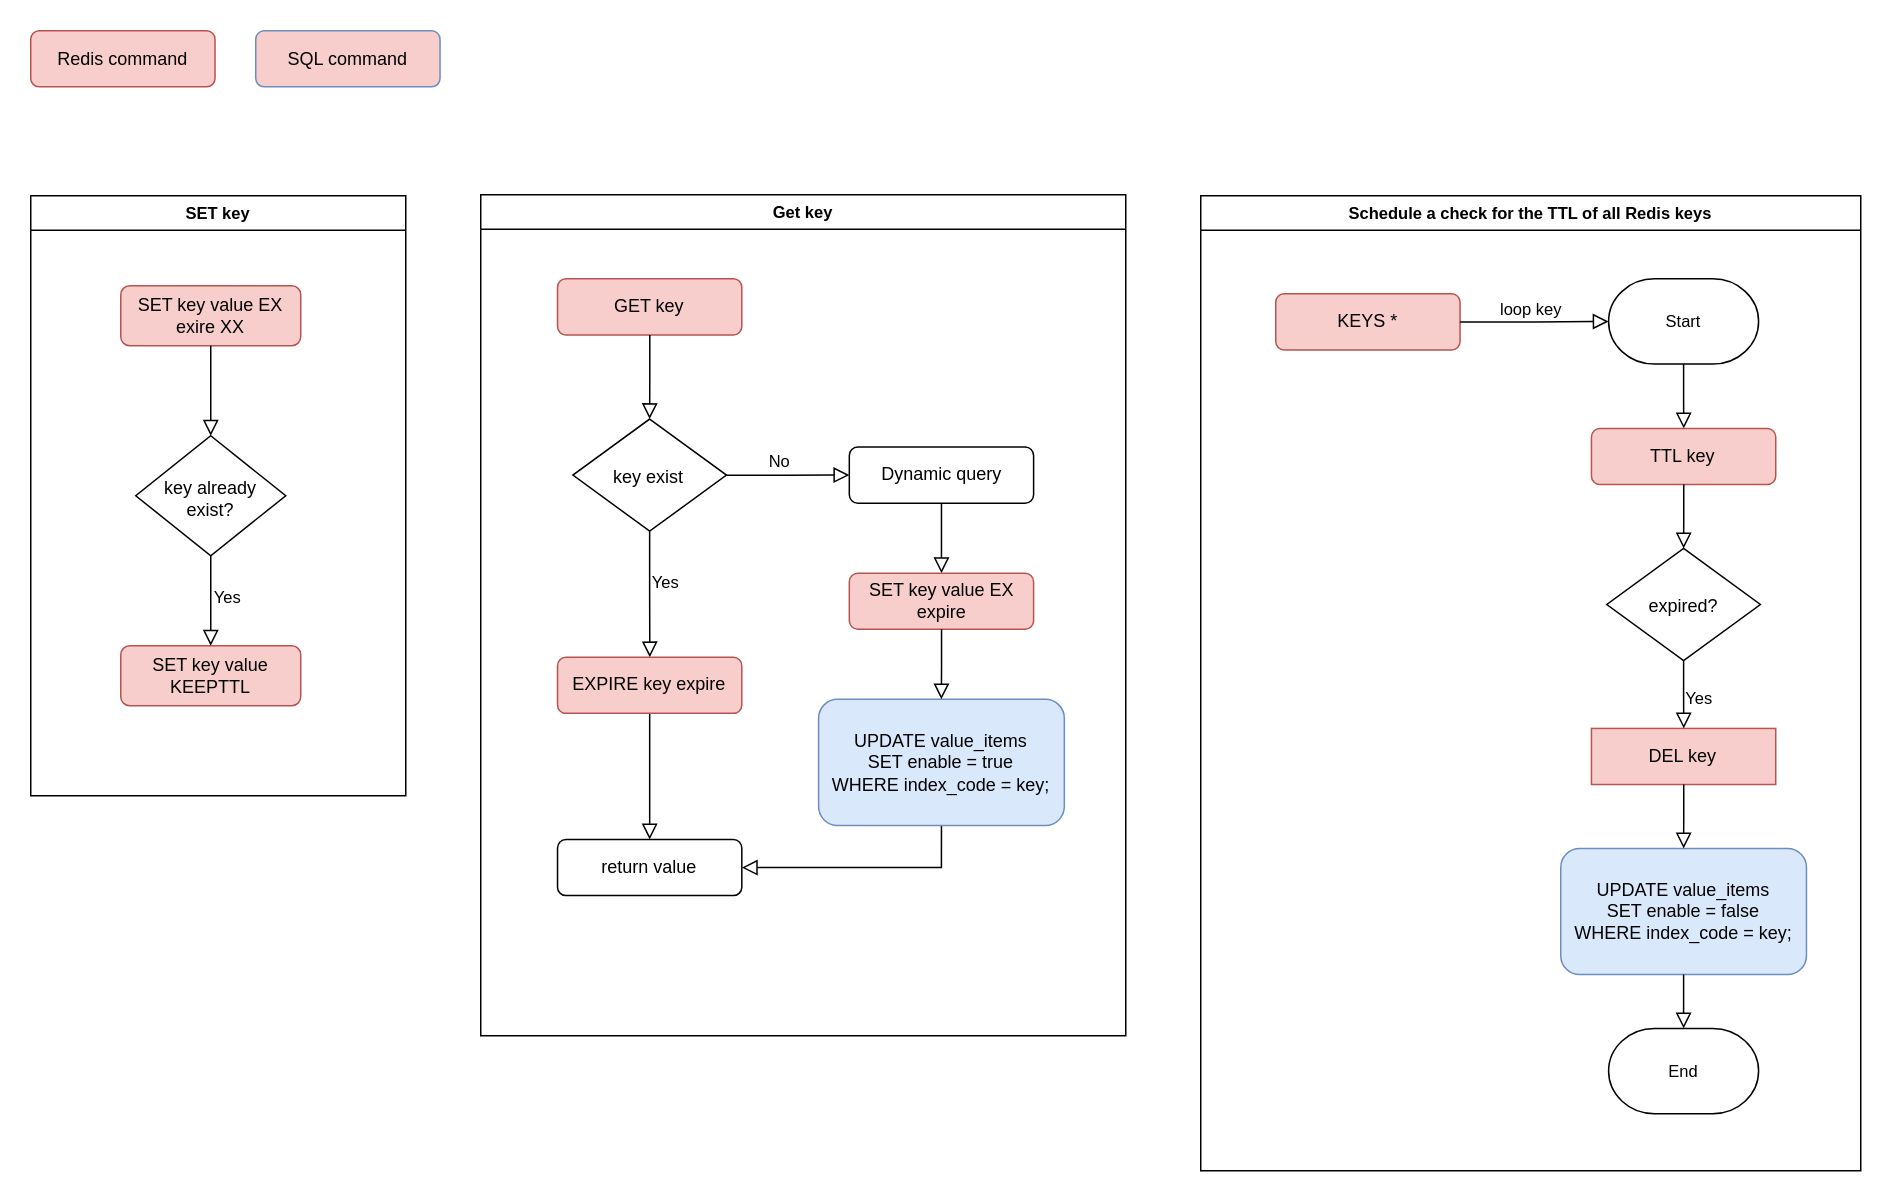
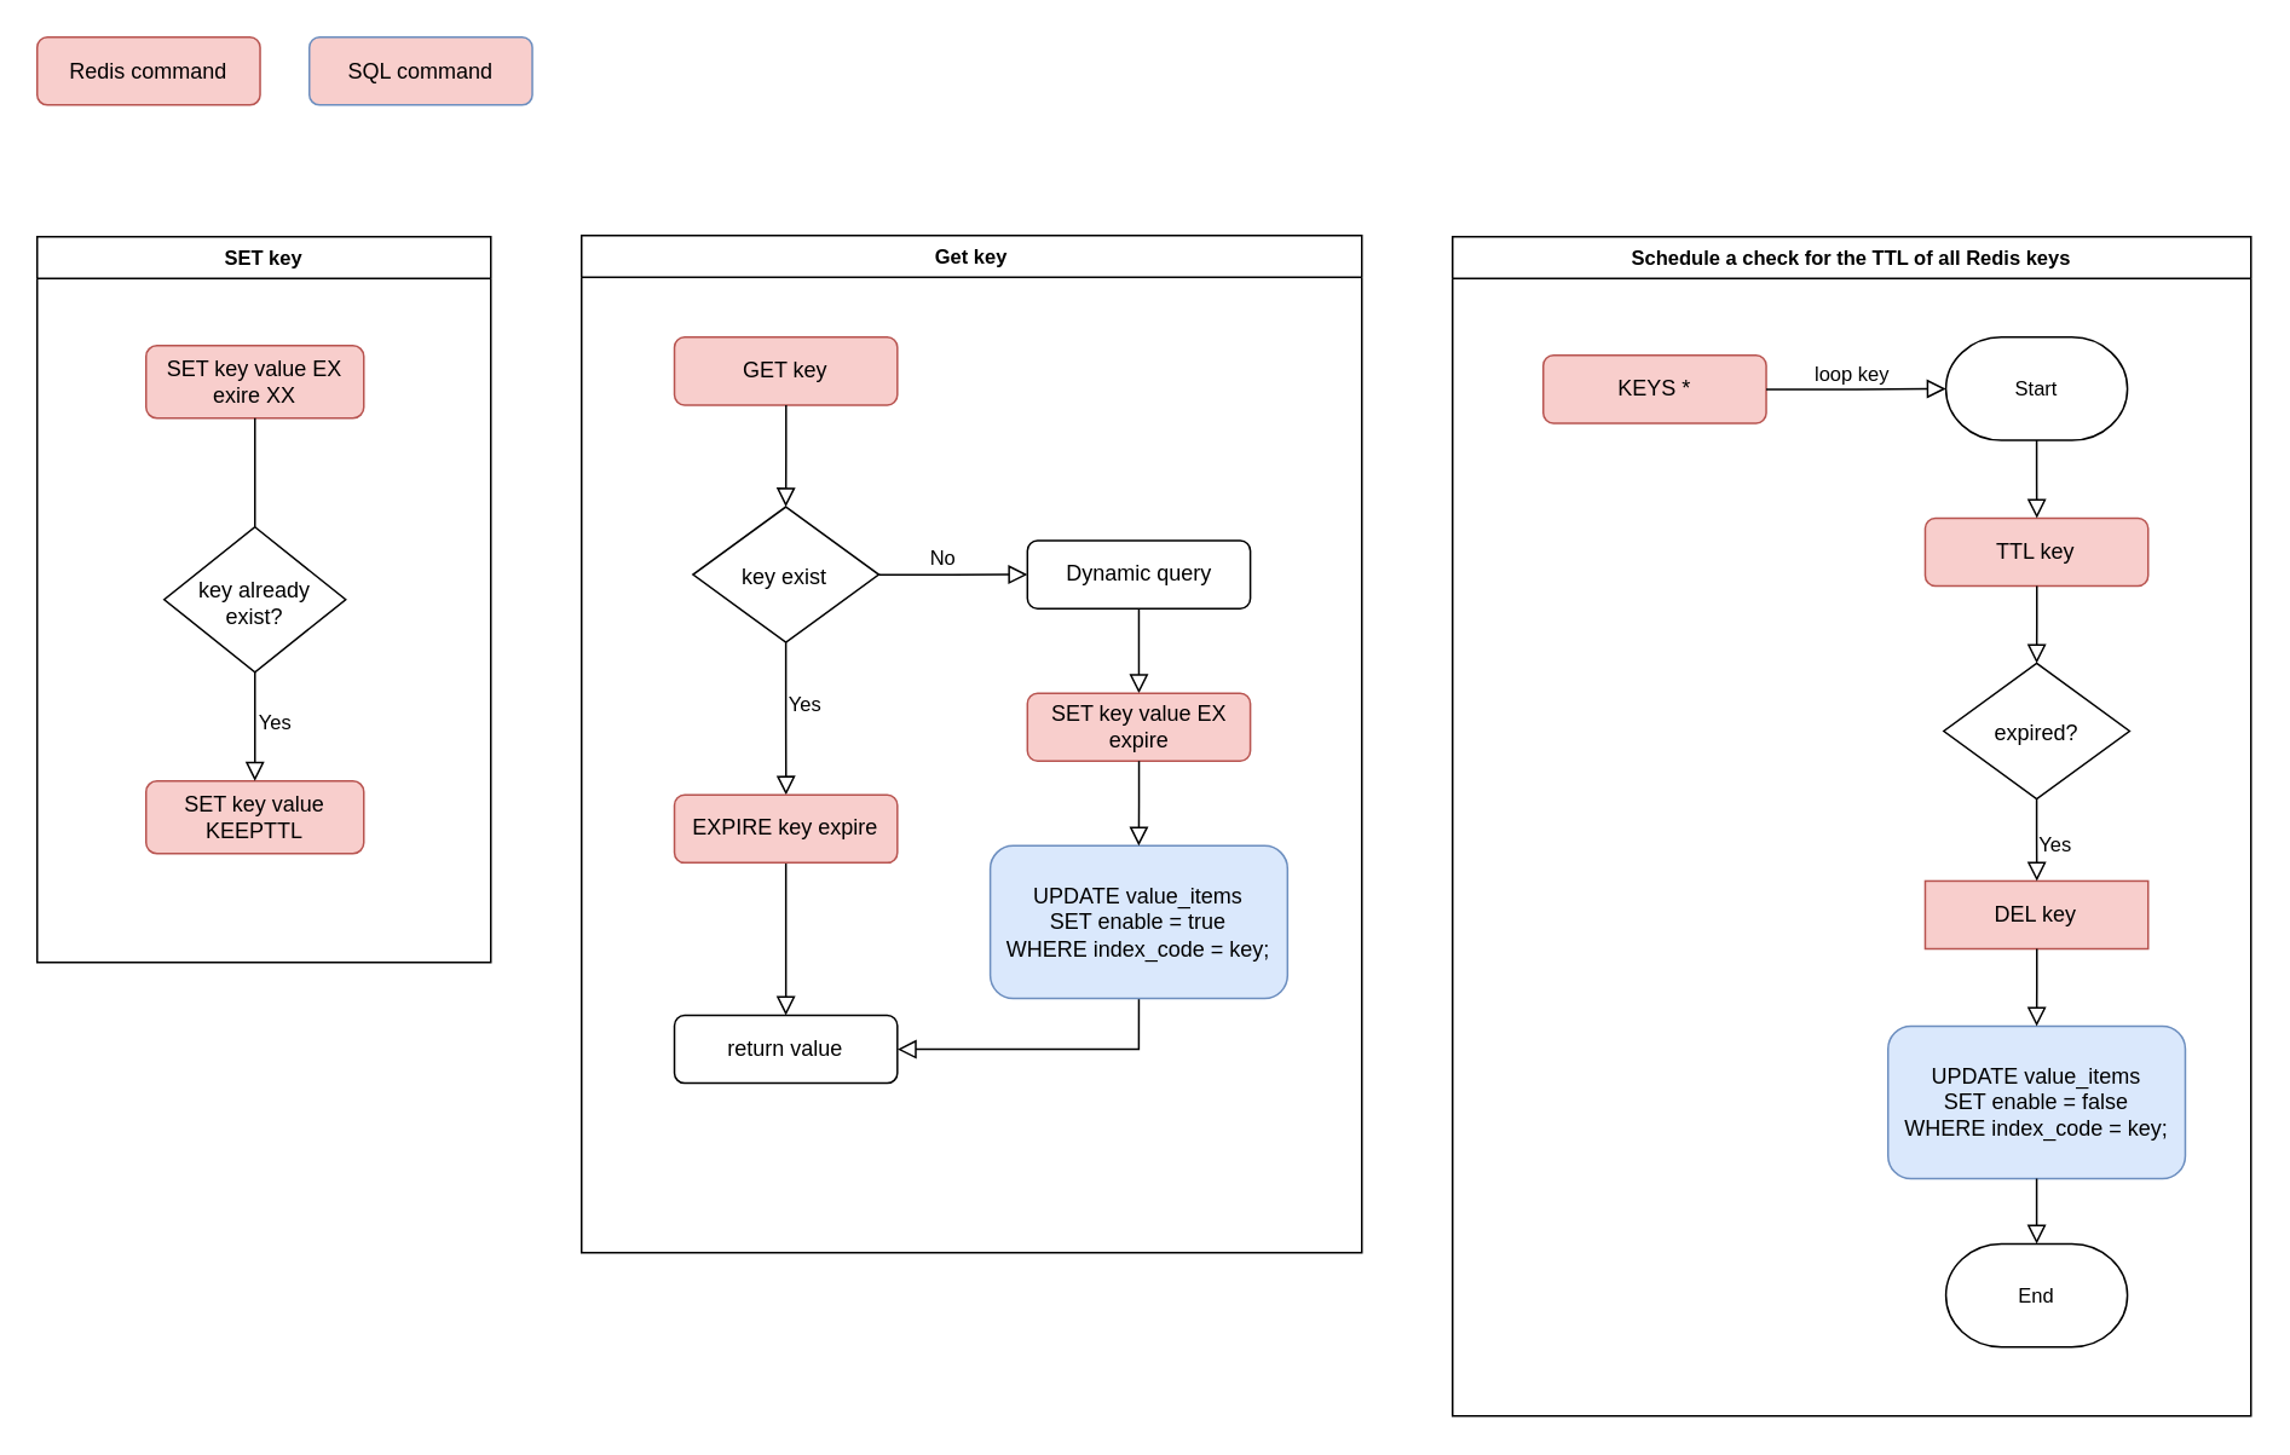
- <mxCell id="5" value="" style="rounded=0;html=1;jettySize=auto;orthogonalLoop=1;fontSize=11;endArrow=block;endFill=0;endSize=8;strokeWidth=1;shadow=0;labelBackgroundColor=none;edgeStyle=orthogonalEdgeStyle;" parent="2" source="3" target="4" edge="1"><mxGeometry relative="1" as="geometry" /></mxCell>
+ <mxCell id="5" value="" style="rounded=0;html=1;jettySize=auto;orthogonalLoop=1;fontSize=11;endArrow=none;endFill=0;endSize=8;strokeWidth=1;shadow=0;labelBackgroundColor=none;edgeStyle=orthogonalEdgeStyle;" parent="2" source="3" target="4" edge="1"><mxGeometry relative="1" as="geometry" /></mxCell>
